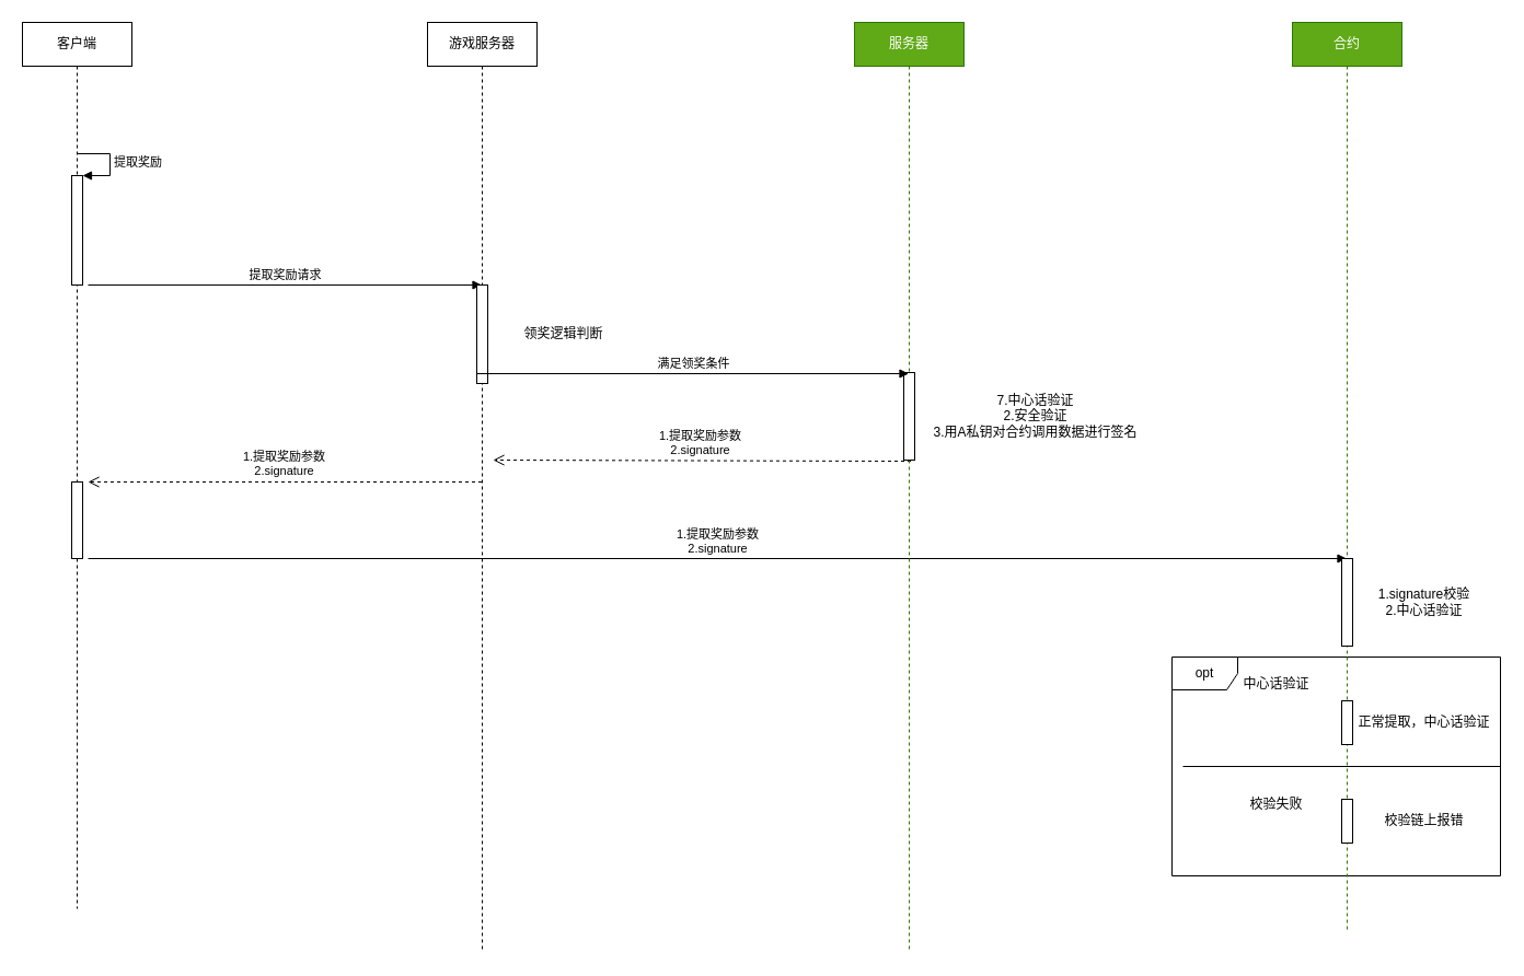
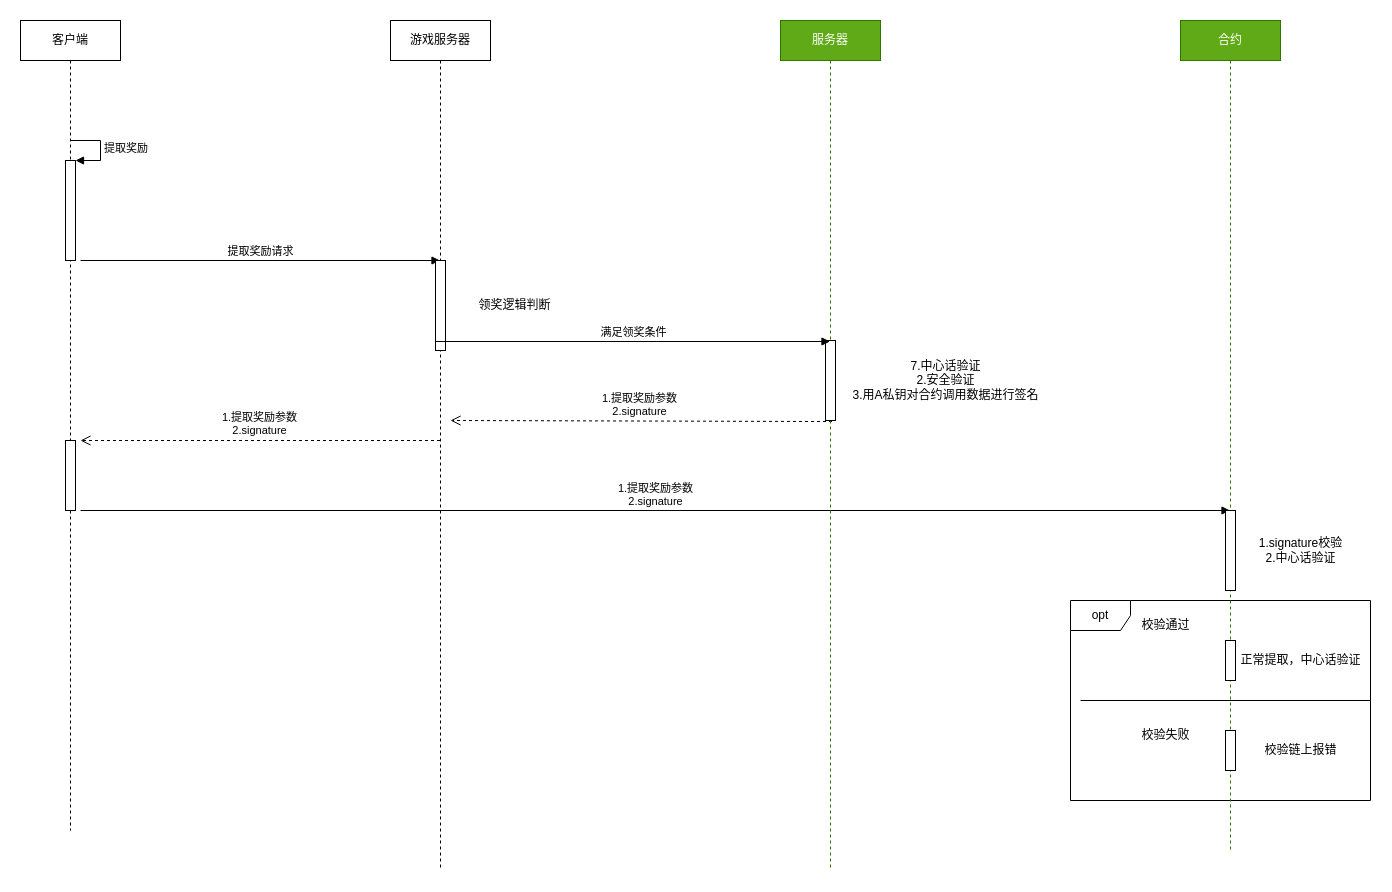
- <mxCell id="17" value="中心话验证" style="text;html=1;align=center;verticalAlign=middle;resizable=0;points=[];autosize=1;strokeColor=none;fillColor=none;" parent="1" vertex="1"><mxGeometry x="1130" y="610" width="70" height="30" as="geometry" /></mxCell>
+ <mxCell id="17" value="校验通过" style="text;html=1;align=center;verticalAlign=middle;resizable=0;points=[];autosize=1;strokeColor=none;fillColor=none;" parent="1" vertex="1"><mxGeometry x="1130" y="610" width="70" height="30" as="geometry" /></mxCell>
